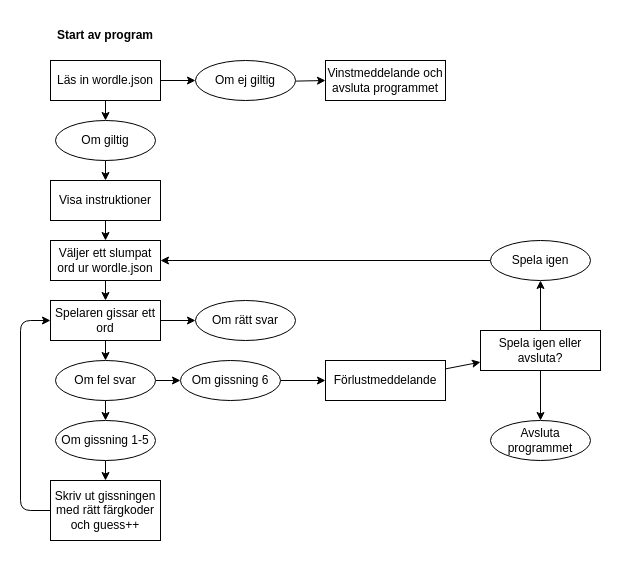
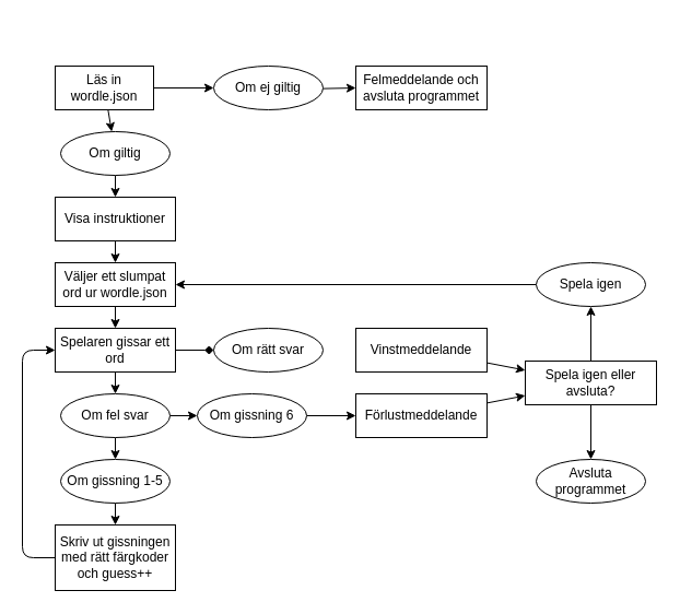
- <mxCell id="5" value="Start av program" style="text;strokeColor=none;align=center;fillColor=none;html=1;verticalAlign=middle;whiteSpace=wrap;rounded=0;fontStyle=1" vertex="1" parent="1"><mxGeometry x="35" y="20" width="140" height="30" as="geometry" /></mxCell>
- <mxCell id="4" value="Läs in wordle.json" style="whiteSpace=wrap;html=1;align=center;" vertex="1" parent="1"><mxGeometry x="50" y="60" width="110" height="40" as="geometry" /></mxCell>
+ <mxCell id="4" value="Läs in wordle.json" style="whiteSpace=wrap;html=1;align=center;" vertex="1" parent="1"><mxGeometry x="50" y="60" width="90" height="40" as="geometry" /></mxCell>
- <mxCell id="12" value="Vinstmeddelande och&lt;br&gt;avsluta programmet" style="whiteSpace=wrap;html=1;align=center;" vertex="1" parent="1"><mxGeometry x="325" y="60" width="120" height="40" as="geometry" /></mxCell>
+ <mxCell id="12" value="Felmeddelande och&lt;br&gt;avsluta programmet" style="whiteSpace=wrap;html=1;align=center;" vertex="1" parent="1"><mxGeometry x="325" y="60" width="120" height="40" as="geometry" /></mxCell>
- <mxCell id="15" style="edgeStyle=none;html=1;" edge="1" parent="1" source="17" target="18"><mxGeometry relative="1" as="geometry" /></mxCell>
+ <mxCell id="15" style="edgeStyle=none;html=1;endArrow=diamond;" edge="1" parent="1" source="17" target="18"><mxGeometry relative="1" as="geometry" /></mxCell>
+ <mxCell id="29" value="Vinstmeddelande" style="whiteSpace=wrap;html=1;align=center;" vertex="1" parent="1"><mxGeometry x="325" y="300" width="120" height="40" as="geometry" /></mxCell>
+ <mxCell id="28" style="edgeStyle=none;html=1;" edge="1" parent="1" source="29" target="34"><mxGeometry relative="1" as="geometry" /></mxCell>
